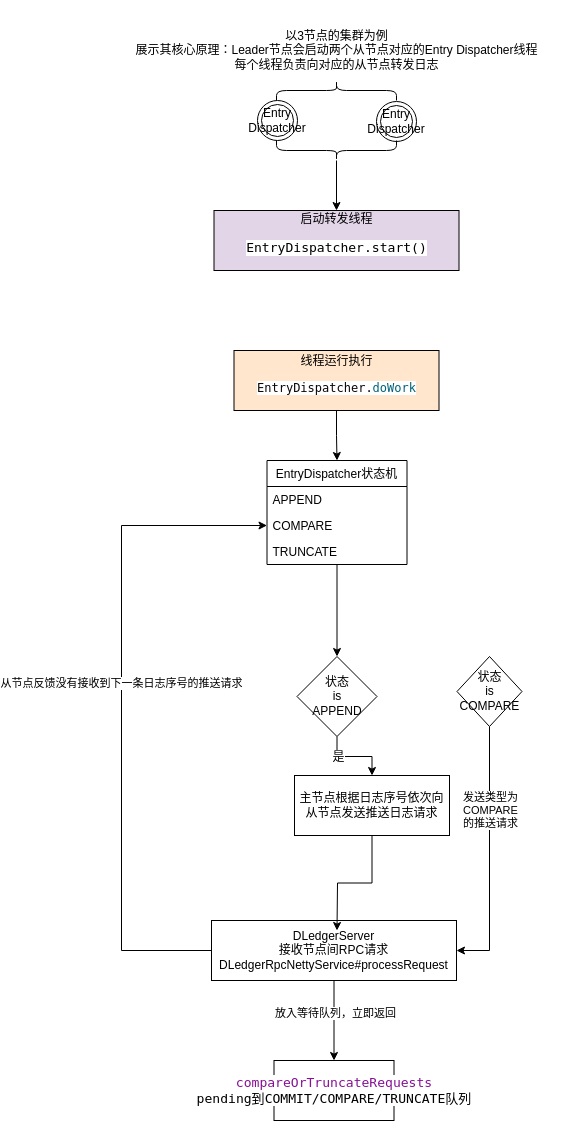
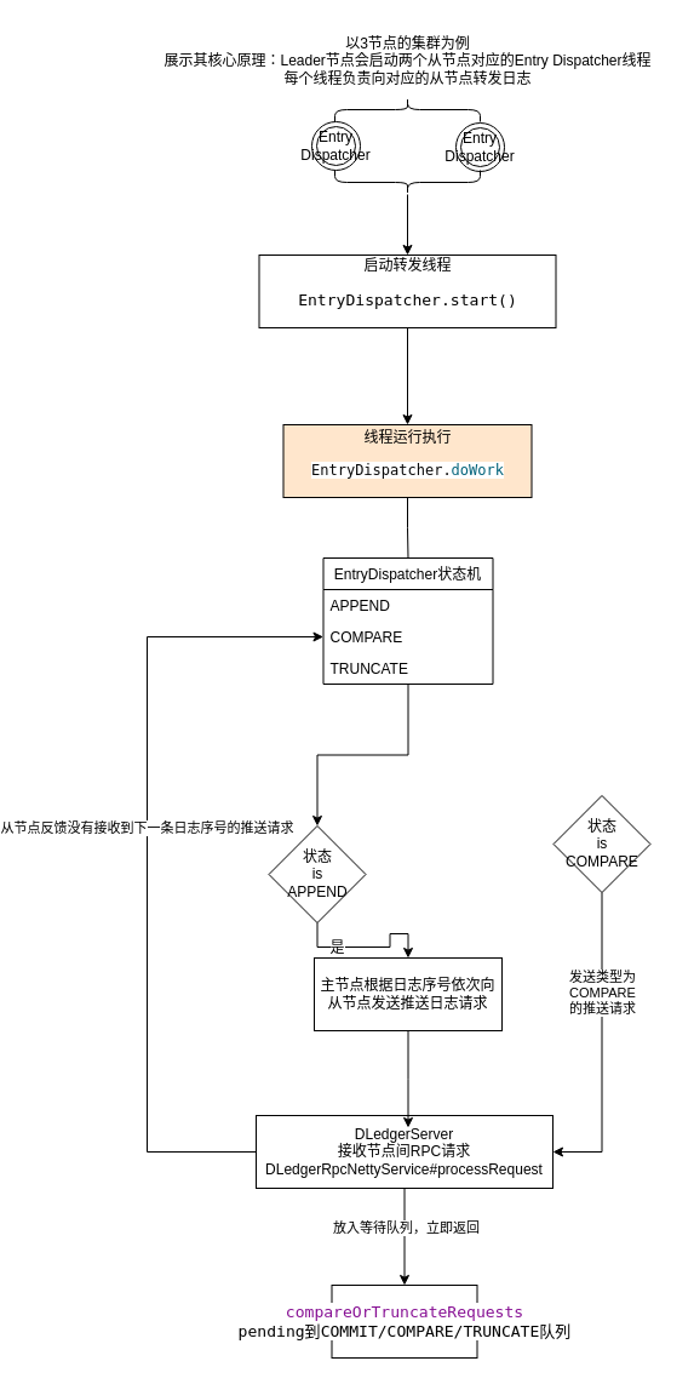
- <mxCell id="9" value="启动转发线程&lt;br&gt;&lt;pre style=&quot;background-color: rgb(255, 255, 255); color: rgb(8, 8, 8); font-family: &amp;quot;JetBrains Mono&amp;quot;, monospace; font-size: 9.8pt;&quot;&gt;&lt;span style=&quot;color: rgb(0, 0, 0);&quot;&gt;EntryDispatcher.start()&lt;/span&gt;&lt;/pre&gt;" style="rounded=0;whiteSpace=wrap;html=1;fillColor=#e1d5e7;" vertex="1" parent="1"><mxGeometry x="112.5" y="210" width="245" height="60" as="geometry" /></mxCell>
+ <mxCell id="9" value="启动转发线程&lt;br&gt;&lt;pre style=&quot;background-color: rgb(255, 255, 255); color: rgb(8, 8, 8); font-family: &amp;quot;JetBrains Mono&amp;quot;, monospace; font-size: 9.8pt;&quot;&gt;&lt;span style=&quot;color: rgb(0, 0, 0);&quot;&gt;EntryDispatcher.start()&lt;/span&gt;&lt;/pre&gt;" style="rounded=0;whiteSpace=wrap;html=1;" vertex="1" parent="1"><mxGeometry x="112.5" y="210" width="245" height="60" as="geometry" /></mxCell>
+ <mxCell id="8" value="" style="edgeStyle=orthogonalEdgeStyle;rounded=0;orthogonalLoop=1;jettySize=auto;html=1;" edge="1" parent="1" source="9" target="11"><mxGeometry relative="1" as="geometry" /></mxCell>
- <mxCell id="10" style="edgeStyle=orthogonalEdgeStyle;rounded=0;orthogonalLoop=1;jettySize=auto;html=1;exitX=0.5;exitY=1;exitDx=0;exitDy=0;" edge="1" parent="1" source="11" target="13"><mxGeometry relative="1" as="geometry" /></mxCell>
+ <mxCell id="10" style="edgeStyle=orthogonalEdgeStyle;rounded=0;orthogonalLoop=1;jettySize=auto;html=1;exitX=0.5;exitY=1;exitDx=0;exitDy=0;endArrow=none;" edge="1" parent="1" source="11" target="13"><mxGeometry relative="1" as="geometry" /></mxCell>
- <mxCell id="29" value="状态&lt;br&gt;is&lt;br&gt;COMPARE" style="rhombus;whiteSpace=wrap;html=1;fillColor=none;fontStyle=0;startSize=26;" vertex="1" parent="1"><mxGeometry x="355.5" y="656" width="65" height="70" as="geometry" /></mxCell>
+ <mxCell id="29" value="状态&lt;br&gt;is&lt;br&gt;COMPARE" style="rhombus;whiteSpace=wrap;html=1;fillColor=none;fontStyle=0;startSize=26;" vertex="1" parent="1"><mxGeometry x="355.5" y="656" width="80" height="80" as="geometry" /></mxCell>
- <mxCell id="19" value="状态&lt;br&gt;is&lt;br&gt;APPEND" style="rhombus;whiteSpace=wrap;html=1;fillColor=none;fontStyle=0;startSize=26;" vertex="1" parent="1"><mxGeometry x="195.5" y="656" width="80" height="80" as="geometry" /></mxCell>
+ <mxCell id="19" value="状态&lt;br&gt;is&lt;br&gt;APPEND" style="rhombus;whiteSpace=wrap;html=1;fillColor=none;fontStyle=0;startSize=26;" vertex="1" parent="1"><mxGeometry x="120.5" y="681" width="80" height="80" as="geometry" /></mxCell>
- <mxCell id="21" value="主节点根据日志序号依次向从节点发送推送日志请求" style="whiteSpace=wrap;html=1;fillColor=none;fontStyle=0;startSize=26;" vertex="1" parent="1"><mxGeometry x="193" y="775" width="155" height="60" as="geometry" /></mxCell>
+ <mxCell id="21" value="主节点根据日志序号依次向从节点发送推送日志请求" style="whiteSpace=wrap;html=1;fillColor=none;fontStyle=0;startSize=26;" vertex="1" parent="1"><mxGeometry x="158" y="790" width="155" height="60" as="geometry" /></mxCell>
